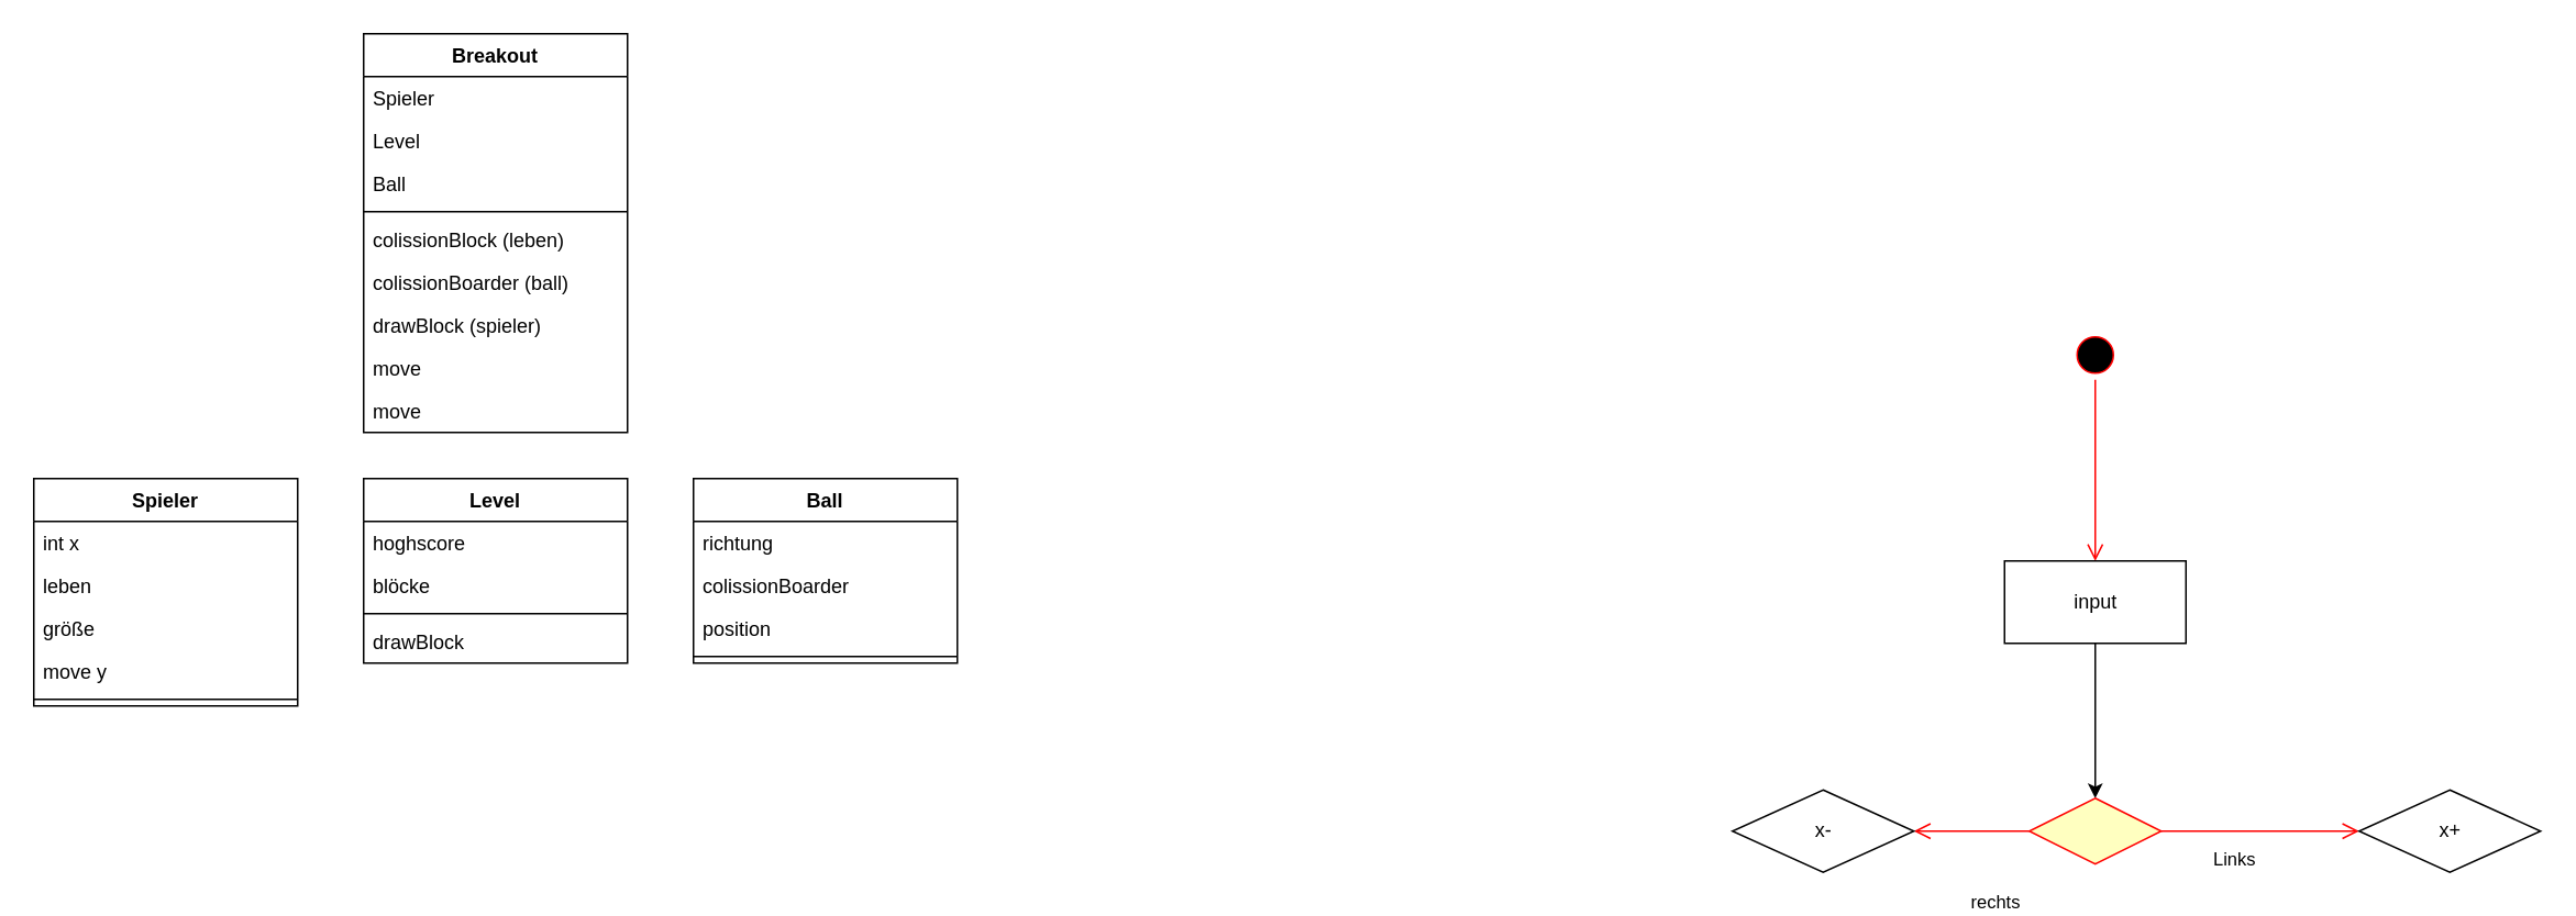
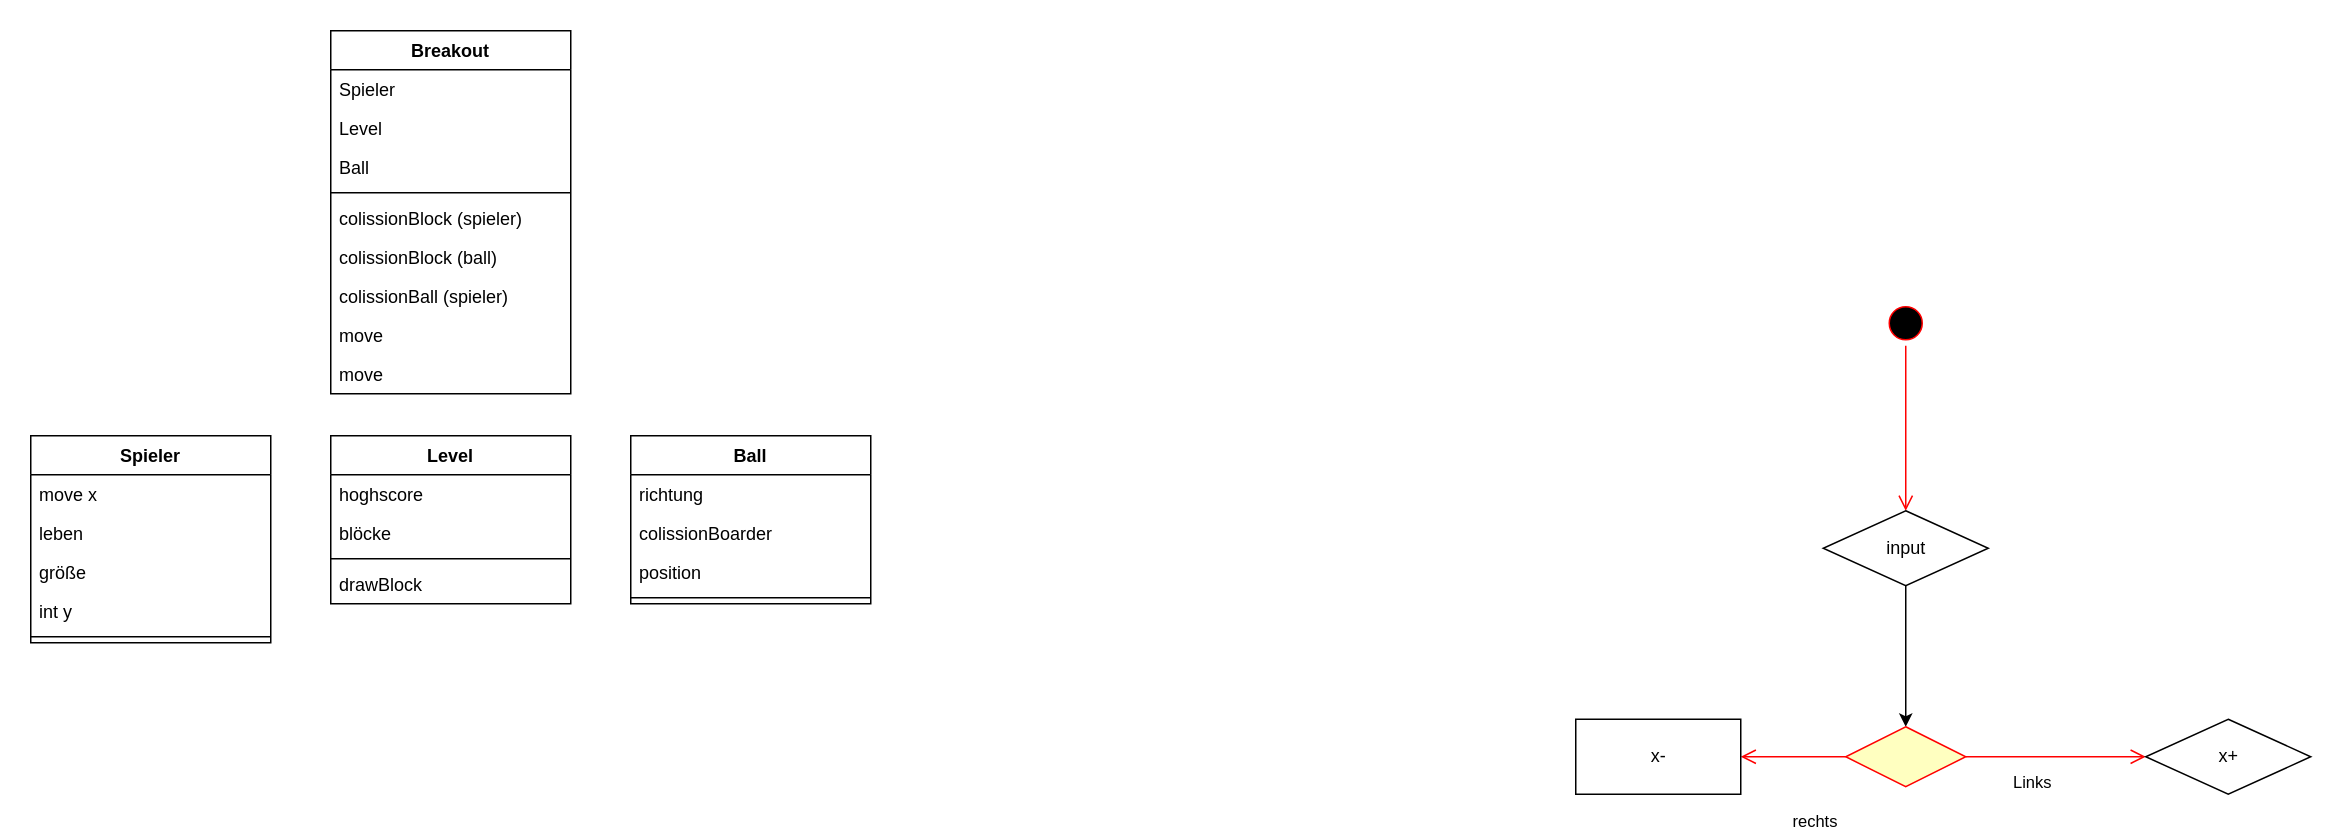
- <mxCell id="32" value="colissionBlock (leben)" style="text;strokeColor=none;fillColor=none;align=left;verticalAlign=top;spacingLeft=4;spacingRight=4;overflow=hidden;rotatable=0;points=[[0,0.5],[1,0.5]];portConstraint=eastwest;" parent="27" vertex="1"><mxGeometry y="112" width="160" height="26" as="geometry" /></mxCell>
+ <mxCell id="32" value="colissionBlock (spieler)" style="text;strokeColor=none;fillColor=none;align=left;verticalAlign=top;spacingLeft=4;spacingRight=4;overflow=hidden;rotatable=0;points=[[0,0.5],[1,0.5]];portConstraint=eastwest;" parent="27" vertex="1"><mxGeometry y="112" width="160" height="26" as="geometry" /></mxCell>
- <mxCell id="33" value="colissionBoarder (ball)" style="text;strokeColor=none;fillColor=none;align=left;verticalAlign=top;spacingLeft=4;spacingRight=4;overflow=hidden;rotatable=0;points=[[0,0.5],[1,0.5]];portConstraint=eastwest;" parent="27" vertex="1"><mxGeometry y="138" width="160" height="26" as="geometry" /></mxCell>
+ <mxCell id="33" value="colissionBlock (ball)" style="text;strokeColor=none;fillColor=none;align=left;verticalAlign=top;spacingLeft=4;spacingRight=4;overflow=hidden;rotatable=0;points=[[0,0.5],[1,0.5]];portConstraint=eastwest;" parent="27" vertex="1"><mxGeometry y="138" width="160" height="26" as="geometry" /></mxCell>
- <mxCell id="34" value="drawBlock (spieler)" style="text;strokeColor=none;fillColor=none;align=left;verticalAlign=top;spacingLeft=4;spacingRight=4;overflow=hidden;rotatable=0;points=[[0,0.5],[1,0.5]];portConstraint=eastwest;" parent="27" vertex="1"><mxGeometry y="164" width="160" height="26" as="geometry" /></mxCell>
+ <mxCell id="34" value="colissionBall (spieler)" style="text;strokeColor=none;fillColor=none;align=left;verticalAlign=top;spacingLeft=4;spacingRight=4;overflow=hidden;rotatable=0;points=[[0,0.5],[1,0.5]];portConstraint=eastwest;" parent="27" vertex="1"><mxGeometry y="164" width="160" height="26" as="geometry" /></mxCell>
- <mxCell id="22" value="int x" style="text;strokeColor=none;fillColor=none;align=left;verticalAlign=top;spacingLeft=4;spacingRight=4;overflow=hidden;rotatable=0;points=[[0,0.5],[1,0.5]];portConstraint=eastwest;" parent="21" vertex="1"><mxGeometry y="26" width="160" height="26" as="geometry" /></mxCell>
+ <mxCell id="22" value="move x" style="text;strokeColor=none;fillColor=none;align=left;verticalAlign=top;spacingLeft=4;spacingRight=4;overflow=hidden;rotatable=0;points=[[0,0.5],[1,0.5]];portConstraint=eastwest;" parent="21" vertex="1"><mxGeometry y="26" width="160" height="26" as="geometry" /></mxCell>
- <mxCell id="5" value="input" style="html=1;" parent="1" vertex="1"><mxGeometry x="1215" y="340" width="110" height="50" as="geometry" /></mxCell>
+ <mxCell id="5" value="input" style="rhombus;html=1;" parent="1" vertex="1"><mxGeometry x="1215" y="340" width="110" height="50" as="geometry" /></mxCell>
- <mxCell id="25" value="move y " style="text;strokeColor=none;fillColor=none;align=left;verticalAlign=top;spacingLeft=4;spacingRight=4;overflow=hidden;rotatable=0;points=[[0,0.5],[1,0.5]];portConstraint=eastwest;" parent="21" vertex="1"><mxGeometry y="104" width="160" height="26" as="geometry" /></mxCell>
+ <mxCell id="25" value="int y " style="text;strokeColor=none;fillColor=none;align=left;verticalAlign=top;spacingLeft=4;spacingRight=4;overflow=hidden;rotatable=0;points=[[0,0.5],[1,0.5]];portConstraint=eastwest;" parent="21" vertex="1"><mxGeometry y="104" width="160" height="26" as="geometry" /></mxCell>
- <mxCell id="9" value="x-" style="rhombus;html=1;" parent="1" vertex="1"><mxGeometry x="1050" y="479" width="110" height="50" as="geometry" /></mxCell>
+ <mxCell id="9" value="x-" style="html=1;" parent="1" vertex="1"><mxGeometry x="1050" y="479" width="110" height="50" as="geometry" /></mxCell>
